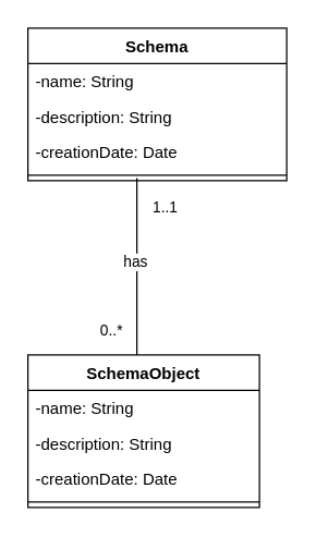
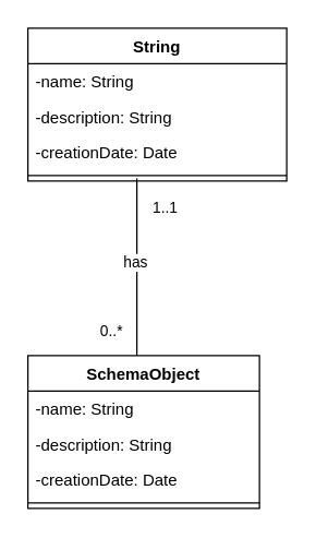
- <mxCell id="2" value="Schema" style="swimlane;fontStyle=1;align=center;verticalAlign=top;childLayout=stackLayout;horizontal=1;startSize=26;horizontalStack=0;resizeParent=1;resizeParentMax=0;resizeLast=0;collapsible=1;marginBottom=0;whiteSpace=wrap;html=1;" parent="1" vertex="1"><mxGeometry x="20" y="20" width="190" height="112" as="geometry" /></mxCell>
+ <mxCell id="2" value="String" style="swimlane;fontStyle=1;align=center;verticalAlign=top;childLayout=stackLayout;horizontal=1;startSize=26;horizontalStack=0;resizeParent=1;resizeParentMax=0;resizeLast=0;collapsible=1;marginBottom=0;whiteSpace=wrap;html=1;" parent="1" vertex="1"><mxGeometry x="20" y="20" width="190" height="112" as="geometry" /></mxCell>
